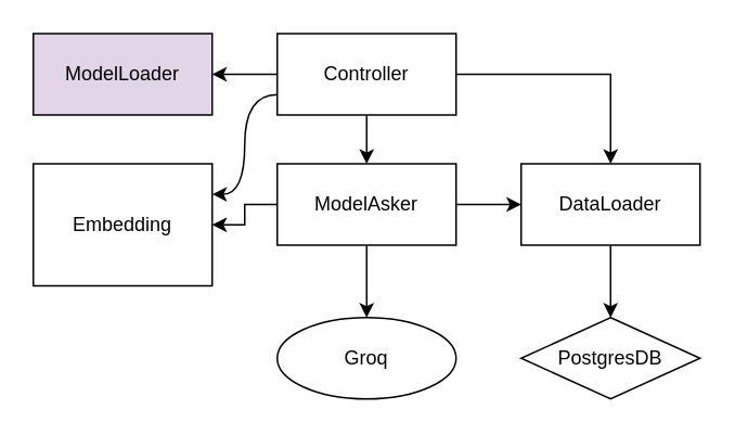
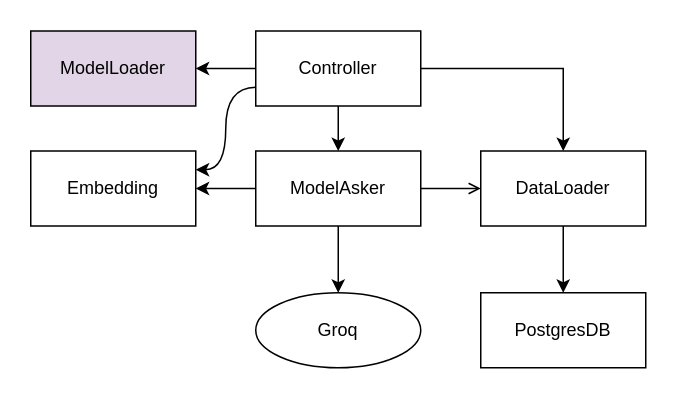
- <mxCell id="11" style="edgeStyle=orthogonalEdgeStyle;rounded=0;orthogonalLoop=1;jettySize=auto;html=1;entryX=0;entryY=0.5;entryDx=0;entryDy=0;" edge="1" parent="1" source="12" target="17"><mxGeometry relative="1" as="geometry" /></mxCell>
+ <mxCell id="11" style="edgeStyle=orthogonalEdgeStyle;rounded=0;orthogonalLoop=1;jettySize=auto;html=1;entryX=0;entryY=0.5;entryDx=0;entryDy=0;endArrow=open;" edge="1" parent="1" source="12" target="17"><mxGeometry relative="1" as="geometry" /></mxCell>
- <mxCell id="8" value="Embedding" style="html=1;whiteSpace=wrap;" parent="1" vertex="1"><mxGeometry x="20" y="100" width="110" height="75" as="geometry" /></mxCell>
+ <mxCell id="8" value="Embedding" style="html=1;whiteSpace=wrap;" parent="1" vertex="1"><mxGeometry x="20" y="100" width="110" height="50" as="geometry" /></mxCell>
- <mxCell id="14" value="PostgresDB" style="rhombus;html=1;whiteSpace=wrap;" parent="1" vertex="1"><mxGeometry x="320" y="194.5" width="110" height="50" as="geometry" /></mxCell>
+ <mxCell id="14" value="PostgresDB" style="html=1;whiteSpace=wrap;" parent="1" vertex="1"><mxGeometry x="320" y="194.5" width="110" height="50" as="geometry" /></mxCell>
